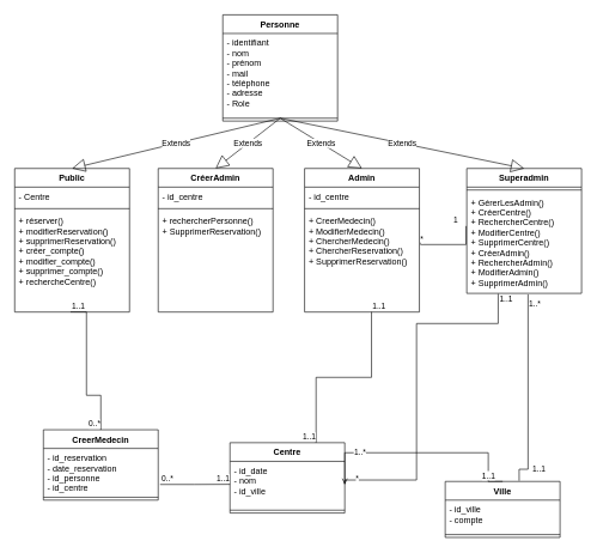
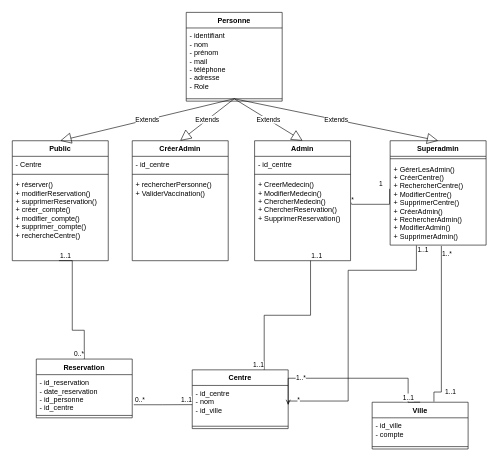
- <mxCell id="19" value="+ rechercherPersonne()&#10;+ SupprimerReservation()" style="text;strokeColor=none;fillColor=none;align=left;verticalAlign=top;spacingLeft=4;spacingRight=4;overflow=hidden;rotatable=0;points=[[0,0.5],[1,0.5]];portConstraint=eastwest;" vertex="1" parent="16"><mxGeometry y="60" width="160" height="140" as="geometry" /></mxCell>
+ <mxCell id="19" value="+ rechercherPersonne()&#10;+ ValiderVaccination()" style="text;strokeColor=none;fillColor=none;align=left;verticalAlign=top;spacingLeft=4;spacingRight=4;overflow=hidden;rotatable=0;points=[[0,0.5],[1,0.5]];portConstraint=eastwest;" vertex="1" parent="16"><mxGeometry y="60" width="160" height="140" as="geometry" /></mxCell>
- <mxCell id="30" value="CreerMedecin" style="swimlane;fontStyle=1;align=center;verticalAlign=top;childLayout=stackLayout;horizontal=1;startSize=26;horizontalStack=0;resizeParent=1;resizeParentMax=0;resizeLast=0;collapsible=1;marginBottom=0;" vertex="1" parent="1"><mxGeometry x="60" y="598" width="160" height="98" as="geometry" /></mxCell>
+ <mxCell id="30" value="Reservation" style="swimlane;fontStyle=1;align=center;verticalAlign=top;childLayout=stackLayout;horizontal=1;startSize=26;horizontalStack=0;resizeParent=1;resizeParentMax=0;resizeLast=0;collapsible=1;marginBottom=0;" vertex="1" parent="1"><mxGeometry x="60" y="598" width="160" height="98" as="geometry" /></mxCell>
- <mxCell id="3" value="- id_date&#10;- nom&#10;- id_ville" style="text;strokeColor=none;fillColor=none;align=left;verticalAlign=top;spacingLeft=4;spacingRight=4;overflow=hidden;rotatable=0;points=[[0,0.5],[1,0.5]];portConstraint=eastwest;" vertex="1" parent="2"><mxGeometry y="26" width="160" height="64" as="geometry" /></mxCell>
+ <mxCell id="3" value="- id_centre&#10;- nom&#10;- id_ville" style="text;strokeColor=none;fillColor=none;align=left;verticalAlign=top;spacingLeft=4;spacingRight=4;overflow=hidden;rotatable=0;points=[[0,0.5],[1,0.5]];portConstraint=eastwest;" vertex="1" parent="2"><mxGeometry y="26" width="160" height="64" as="geometry" /></mxCell>
